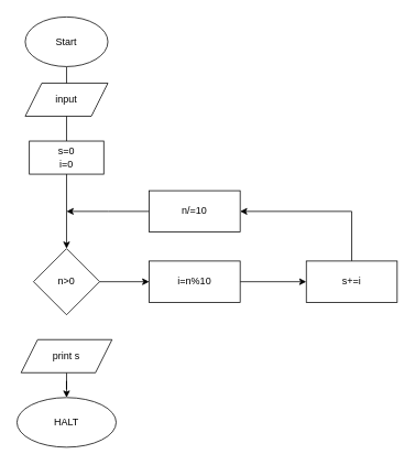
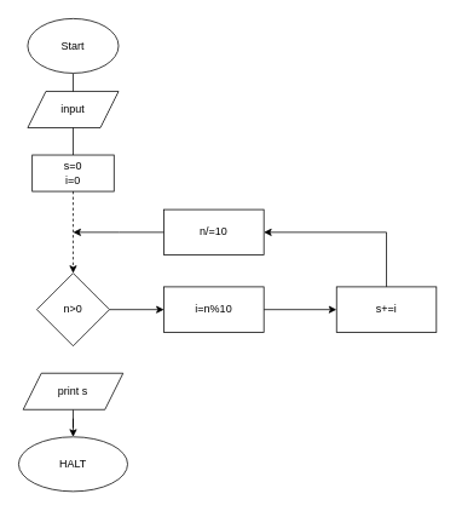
- <mxCell id="5" value="" style="edgeStyle=orthogonalEdgeStyle;rounded=0;orthogonalLoop=1;jettySize=auto;html=1;" edge="1" parent="1" source="6" target="8"><mxGeometry relative="1" as="geometry" /></mxCell>
+ <mxCell id="5" value="" style="edgeStyle=orthogonalEdgeStyle;rounded=0;orthogonalLoop=1;jettySize=auto;html=1;dashed=1;" edge="1" parent="1" source="6" target="8"><mxGeometry relative="1" as="geometry" /></mxCell>
